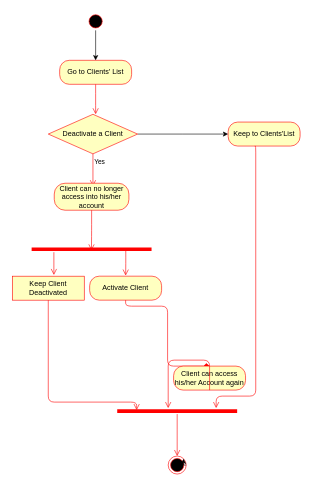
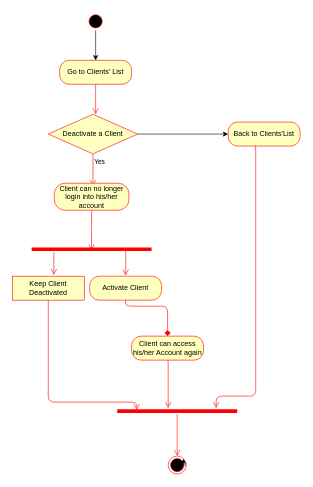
- <mxCell id="12" value="Keep to Clients'List" style="rounded=1;whiteSpace=wrap;html=1;arcSize=40;fontColor=#000000;fillColor=#ffffc0;strokeColor=#ff0000;" parent="1" vertex="1"><mxGeometry x="380" y="203" width="120" height="40" as="geometry" /></mxCell>
+ <mxCell id="12" value="Back to Clients'List" style="rounded=1;whiteSpace=wrap;html=1;arcSize=40;fontColor=#000000;fillColor=#ffffc0;strokeColor=#ff0000;" parent="1" vertex="1"><mxGeometry x="380" y="203" width="120" height="40" as="geometry" /></mxCell>
- <mxCell id="18" value="Client can no longer access into his/her account" style="rounded=1;whiteSpace=wrap;html=1;arcSize=40;fontColor=#000000;fillColor=#ffffc0;strokeColor=#ff0000;" parent="1" vertex="1"><mxGeometry x="90" y="305" width="124.5" height="45" as="geometry" /></mxCell>
+ <mxCell id="18" value="Client can no longer login into his/her account" style="rounded=1;whiteSpace=wrap;html=1;arcSize=40;fontColor=#000000;fillColor=#ffffc0;strokeColor=#ff0000;" parent="1" vertex="1"><mxGeometry x="90" y="305" width="124.5" height="45" as="geometry" /></mxCell>
- <mxCell id="22" value="Client can access his/her Account again" style="rounded=1;whiteSpace=wrap;html=1;arcSize=40;fontColor=#000000;fillColor=#ffffc0;strokeColor=#ff0000;" parent="1" vertex="1"><mxGeometry x="289" y="610" width="120" height="40" as="geometry" /></mxCell>
+ <mxCell id="22" value="Client can access his/her Account again" style="rounded=1;whiteSpace=wrap;html=1;arcSize=40;fontColor=#000000;fillColor=#ffffc0;strokeColor=#ff0000;" parent="1" vertex="1"><mxGeometry x="219" y="560" width="120" height="40" as="geometry" /></mxCell>
